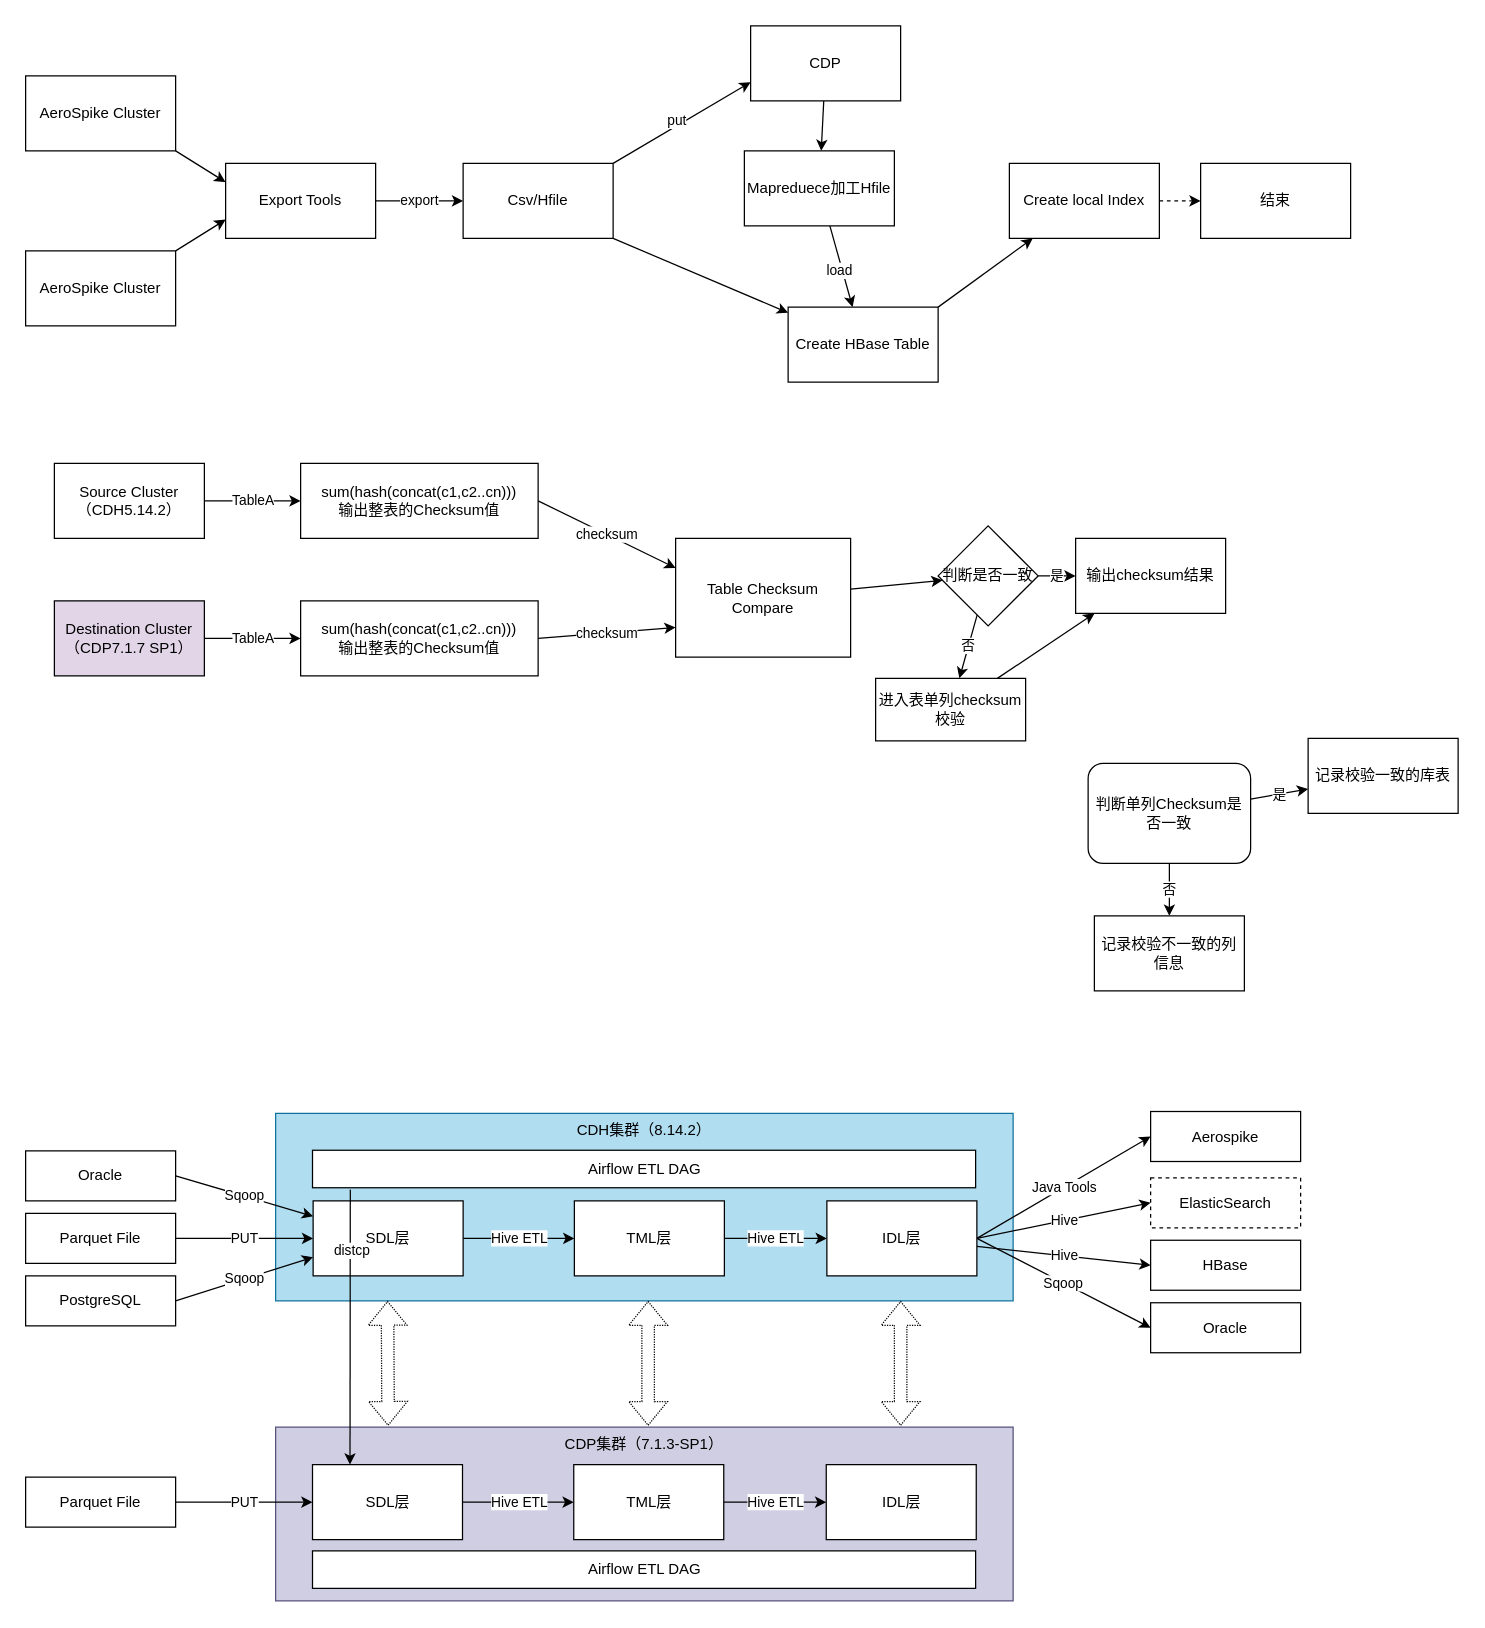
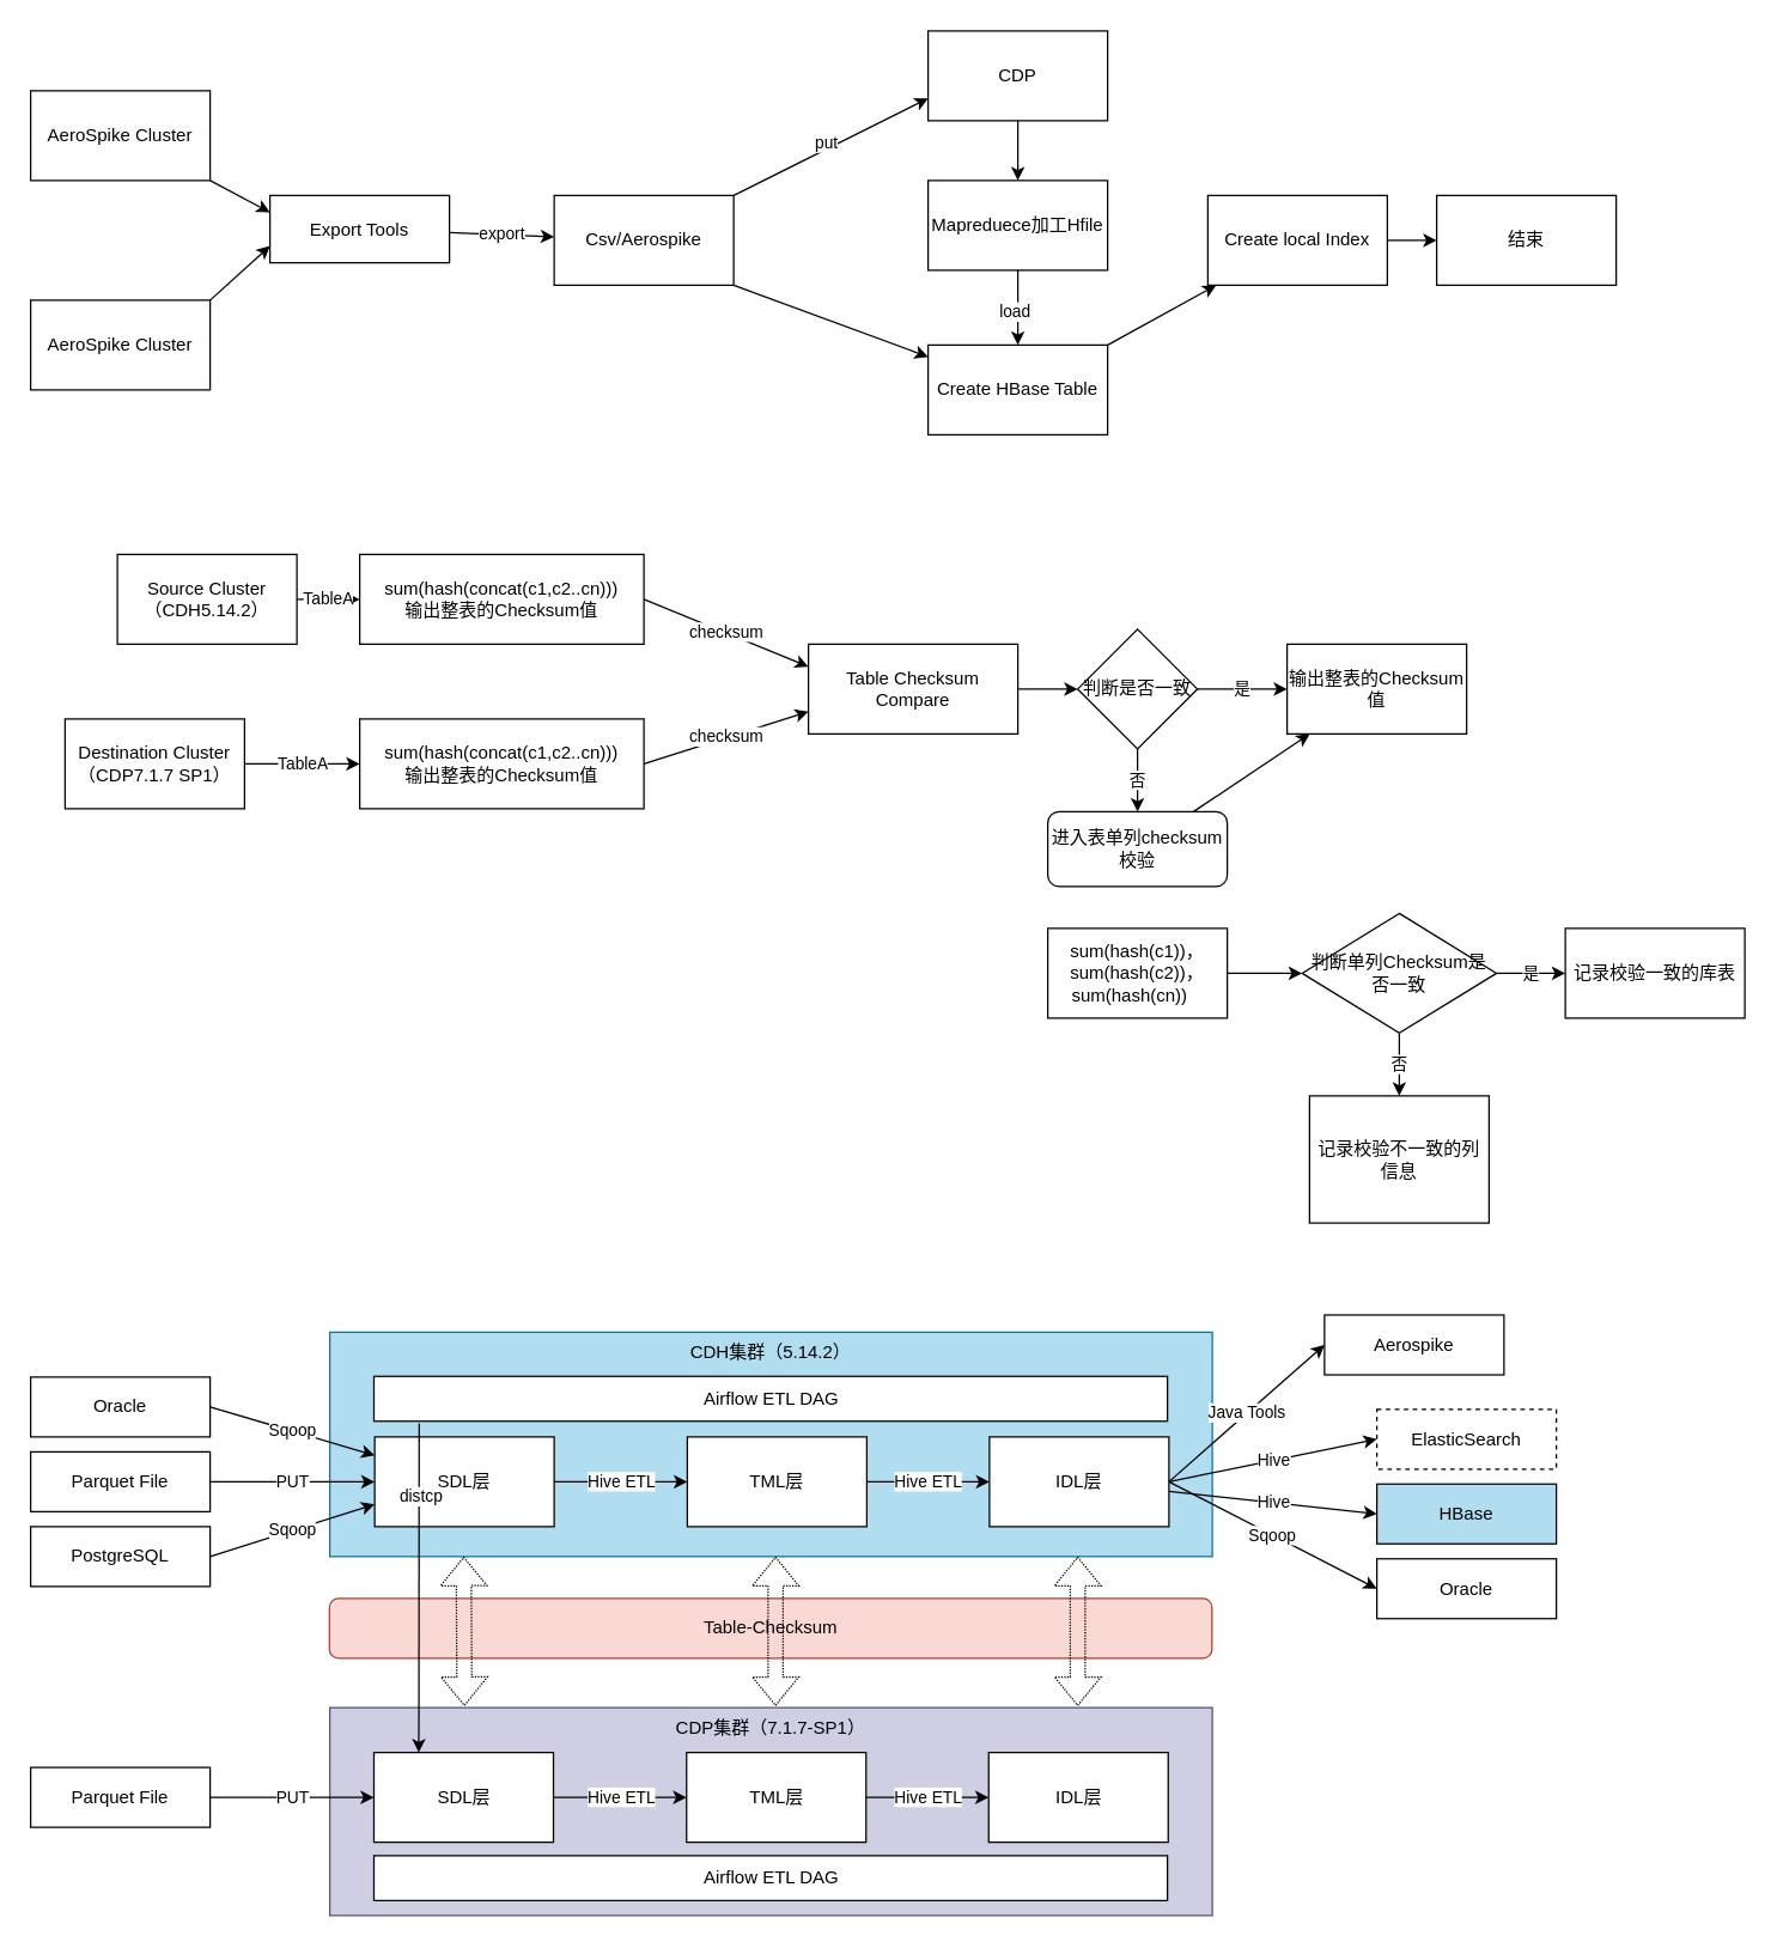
- <mxCell id="15" value="CDP" style="rounded=0;whiteSpace=wrap;html=1;" parent="1" vertex="1"><mxGeometry x="600" y="20" width="120" height="60" as="geometry" /></mxCell>
+ <mxCell id="15" value="CDP" style="rounded=0;whiteSpace=wrap;html=1;" parent="1" vertex="1"><mxGeometry x="620" y="20" width="120" height="60" as="geometry" /></mxCell>
- <mxCell id="20" value="Mapreduece加工Hfile" style="rounded=0;whiteSpace=wrap;html=1;" parent="1" vertex="1"><mxGeometry x="595" y="120" width="120" height="60" as="geometry" /></mxCell>
+ <mxCell id="20" value="Mapreduece加工Hfile" style="rounded=0;whiteSpace=wrap;html=1;" parent="1" vertex="1"><mxGeometry x="620" y="120" width="120" height="60" as="geometry" /></mxCell>
- <mxCell id="7" value="Export Tools" style="rounded=0;whiteSpace=wrap;html=1;" parent="1" vertex="1"><mxGeometry x="180" y="130" width="120" height="60" as="geometry" /></mxCell>
+ <mxCell id="7" value="Export Tools" style="rounded=0;whiteSpace=wrap;html=1;" parent="1" vertex="1"><mxGeometry x="180" y="130" width="120" height="45" as="geometry" /></mxCell>
- <mxCell id="13" value="Csv/Hfile" style="rounded=0;whiteSpace=wrap;html=1;" parent="1" vertex="1"><mxGeometry x="370" y="130" width="120" height="60" as="geometry" /></mxCell>
+ <mxCell id="13" value="Csv/Aerospike" style="rounded=0;whiteSpace=wrap;html=1;" parent="1" vertex="1"><mxGeometry x="370" y="130" width="120" height="60" as="geometry" /></mxCell>
- <mxCell id="21" value="" style="edgeStyle=none;rounded=0;orthogonalLoop=1;jettySize=auto;html=1;dashed=1;" parent="1" source="22" target="23" edge="1"><mxGeometry relative="1" as="geometry" /></mxCell>
+ <mxCell id="21" value="" style="edgeStyle=none;rounded=0;orthogonalLoop=1;jettySize=auto;html=1;" parent="1" source="22" target="23" edge="1"><mxGeometry relative="1" as="geometry" /></mxCell>
- <mxCell id="17" value="Create HBase Table" style="rounded=0;whiteSpace=wrap;html=1;" parent="1" vertex="1"><mxGeometry x="630" y="245" width="120" height="60" as="geometry" /></mxCell>
+ <mxCell id="17" value="Create HBase Table" style="rounded=0;whiteSpace=wrap;html=1;" parent="1" vertex="1"><mxGeometry x="620" y="230" width="120" height="60" as="geometry" /></mxCell>
- <mxCell id="25" value="Source Cluster&lt;br&gt;（CDH5.14.2）" style="rounded=0;whiteSpace=wrap;html=1;" vertex="1" parent="1"><mxGeometry x="43" y="370" width="120" height="60" as="geometry" /></mxCell>
+ <mxCell id="25" value="Source Cluster&lt;br&gt;（CDH5.14.2）" style="rounded=0;whiteSpace=wrap;html=1;" vertex="1" parent="1"><mxGeometry x="78" y="370" width="120" height="60" as="geometry" /></mxCell>
- <mxCell id="36" value="判断是否一致" style="rhombus;whiteSpace=wrap;html=1;rounded=0;" vertex="1" parent="1"><mxGeometry x="750" y="420" width="80" height="80" as="geometry" /></mxCell>
+ <mxCell id="36" value="判断是否一致" style="rhombus;whiteSpace=wrap;html=1;rounded=0;" vertex="1" parent="1"><mxGeometry x="720" y="420" width="80" height="80" as="geometry" /></mxCell>
- <mxCell id="37" value="输出checksum结果" style="whiteSpace=wrap;html=1;rounded=0;" vertex="1" parent="1"><mxGeometry x="860" y="430" width="120" height="60" as="geometry" /></mxCell>
+ <mxCell id="37" value="输出整表的Checksum值" style="whiteSpace=wrap;html=1;rounded=0;" vertex="1" parent="1"><mxGeometry x="860" y="430" width="120" height="60" as="geometry" /></mxCell>
- <mxCell id="33" value="Table Checksum Compare" style="whiteSpace=wrap;html=1;rounded=0;" vertex="1" parent="1"><mxGeometry x="540" y="430" width="140" height="95" as="geometry" /></mxCell>
+ <mxCell id="33" value="Table Checksum Compare" style="whiteSpace=wrap;html=1;rounded=0;" vertex="1" parent="1"><mxGeometry x="540" y="430" width="140" height="60" as="geometry" /></mxCell>
- <mxCell id="27" value="Destination Cluster&lt;br&gt;（CDP7.1.7 SP1）" style="rounded=0;whiteSpace=wrap;html=1;fillColor=#e1d5e7;" vertex="1" parent="1"><mxGeometry x="43" y="480" width="120" height="60" as="geometry" /></mxCell>
+ <mxCell id="27" value="Destination Cluster&lt;br&gt;（CDP7.1.7 SP1）" style="rounded=0;whiteSpace=wrap;html=1;" vertex="1" parent="1"><mxGeometry x="43" y="480" width="120" height="60" as="geometry" /></mxCell>
- <mxCell id="39" value="进入表单列checksum校验" style="whiteSpace=wrap;html=1;rounded=0;" vertex="1" parent="1"><mxGeometry x="700" y="542" width="120" height="50" as="geometry" /></mxCell>
+ <mxCell id="39" value="进入表单列checksum校验" style="whiteSpace=wrap;html=1;rounded=1;" vertex="1" parent="1"><mxGeometry x="700" y="542" width="120" height="50" as="geometry" /></mxCell>
- <mxCell id="45" value="记录校验一致的库表" style="whiteSpace=wrap;html=1;rounded=0;" vertex="1" parent="1"><mxGeometry x="1046" y="590" width="120" height="60" as="geometry" /></mxCell>
+ <mxCell id="45" value="记录校验一致的库表" style="whiteSpace=wrap;html=1;rounded=0;" vertex="1" parent="1"><mxGeometry x="1046" y="620" width="120" height="60" as="geometry" /></mxCell>
+ <mxCell id="41" value="sum(hash(c1))，sum(hash(c2))，sum(hash(cn))&amp;nbsp; &amp;nbsp;" style="whiteSpace=wrap;html=1;rounded=0;" vertex="1" parent="1"><mxGeometry x="700" y="620" width="120" height="60" as="geometry" /></mxCell>
+ <mxCell id="40" value="" style="edgeStyle=none;rounded=0;orthogonalLoop=1;jettySize=auto;html=1;" edge="1" parent="1" source="41" target="44"><mxGeometry relative="1" as="geometry" /></mxCell>
- <mxCell id="44" value="判断单列Checksum是否一致" style="whiteSpace=wrap;html=1;rounded=1;" vertex="1" parent="1"><mxGeometry x="870" y="610" width="130" height="80" as="geometry" /></mxCell>
+ <mxCell id="44" value="判断单列Checksum是否一致" style="rhombus;whiteSpace=wrap;html=1;rounded=0;" vertex="1" parent="1"><mxGeometry x="870" y="610" width="130" height="80" as="geometry" /></mxCell>
- <mxCell id="46" value="记录校验不一致的列信息" style="whiteSpace=wrap;html=1;rounded=0;" vertex="1" parent="1"><mxGeometry x="875" y="732" width="120" height="60" as="geometry" /></mxCell>
+ <mxCell id="46" value="记录校验不一致的列信息" style="whiteSpace=wrap;html=1;rounded=0;" vertex="1" parent="1"><mxGeometry x="875" y="732" width="120" height="85" as="geometry" /></mxCell>
- <mxCell id="3" value="CDH集群（8.14.2）" style="rounded=0;whiteSpace=wrap;html=1;shadow=0;fillColor=#b1ddf0;strokeColor=#10739e;verticalAlign=top;" vertex="1" parent="1"><mxGeometry x="220" y="890" width="590" height="150" as="geometry" /></mxCell>
+ <mxCell id="3" value="CDH集群（5.14.2）" style="rounded=0;whiteSpace=wrap;html=1;shadow=0;fillColor=#b1ddf0;strokeColor=#10739e;verticalAlign=top;" vertex="1" parent="1"><mxGeometry x="220" y="890" width="590" height="150" as="geometry" /></mxCell>
- <mxCell id="64" value="Aerospike" style="rounded=0;whiteSpace=wrap;html=1;" vertex="1" parent="1"><mxGeometry x="920" y="888.5" width="120" height="40" as="geometry" /></mxCell>
+ <mxCell id="64" value="Aerospike" style="rounded=0;whiteSpace=wrap;html=1;" vertex="1" parent="1"><mxGeometry x="885" y="878.5" width="120" height="40" as="geometry" /></mxCell>
- <mxCell id="63" value="HBase" style="rounded=0;whiteSpace=wrap;html=1;" vertex="1" parent="1"><mxGeometry x="920" y="991.5" width="120" height="40" as="geometry" /></mxCell>
+ <mxCell id="63" value="HBase" style="rounded=0;whiteSpace=wrap;html=1;fillColor=#b1ddf0;" vertex="1" parent="1"><mxGeometry x="920" y="991.5" width="120" height="40" as="geometry" /></mxCell>
+ <mxCell id="2" value="Table-Checksum" style="rounded=1;whiteSpace=wrap;html=1;shadow=0;fillColor=#fad9d5;strokeColor=#ae4132;align=center;" vertex="1" parent="1"><mxGeometry x="219.75" y="1068" width="590" height="40" as="geometry" /></mxCell>
- <mxCell id="66" value="CDP集群（7.1.3-SP1）" style="rounded=0;whiteSpace=wrap;html=1;shadow=0;fillColor=#d0cee2;strokeColor=#56517e;verticalAlign=top;" vertex="1" parent="1"><mxGeometry x="220" y="1141" width="590" height="139" as="geometry" /></mxCell>
+ <mxCell id="66" value="CDP集群（7.1.7-SP1）" style="rounded=0;whiteSpace=wrap;html=1;shadow=0;fillColor=#d0cee2;strokeColor=#56517e;verticalAlign=top;" vertex="1" parent="1"><mxGeometry x="220" y="1141" width="590" height="139" as="geometry" /></mxCell>
